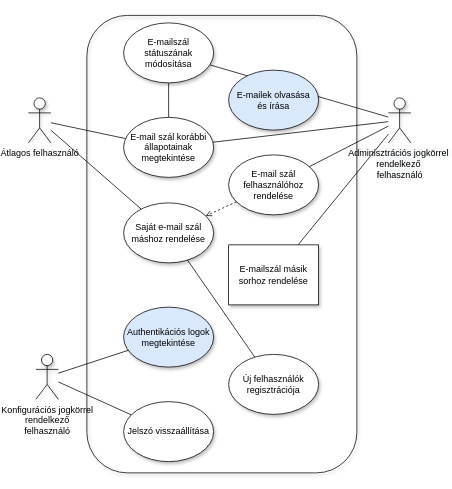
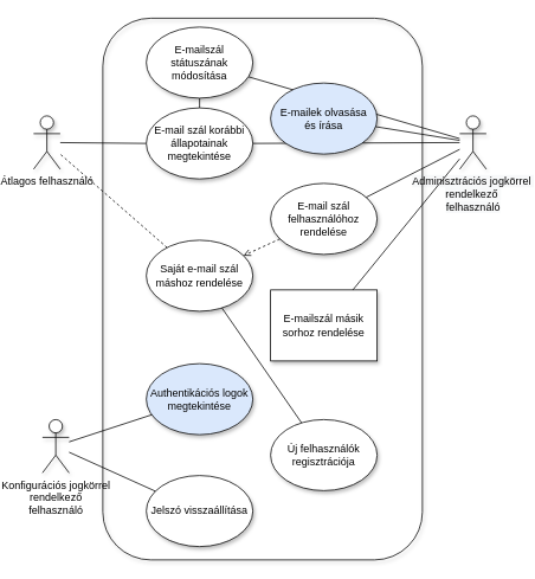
+ <mxCell id="5" style="edgeStyle=none;rounded=0;orthogonalLoop=1;jettySize=auto;html=1;endArrow=none;endFill=0;" parent="1" source="23" target="4" edge="1"><mxGeometry relative="1" as="geometry"><mxPoint x="464" y="167.931" as="targetPoint" /></mxGeometry></mxCell>
- <mxCell id="22" value="E-mail szál korábbi állapotainak megtekintése" style="ellipse;whiteSpace=wrap;html=1;rounded=1;shadow=1;glass=0;sketch=0;" parent="1" vertex="1"><mxGeometry x="147" y="156" width="120" height="80" as="geometry" /></mxCell>
+ <mxCell id="22" value="E-mail szál korábbi állapotainak megtekintése" style="ellipse;whiteSpace=wrap;html=1;rounded=1;shadow=1;glass=0;sketch=0;" parent="1" vertex="1"><mxGeometry x="147" y="121" width="120" height="80" as="geometry" /></mxCell>
- <mxCell id="7" style="edgeStyle=none;rounded=0;orthogonalLoop=1;jettySize=auto;html=1;endArrow=none;endFill=0;" parent="1" source="19" target="14" edge="1"><mxGeometry relative="1" as="geometry" /></mxCell>
+ <mxCell id="7" style="edgeStyle=none;rounded=0;orthogonalLoop=1;jettySize=auto;html=1;endArrow=none;endFill=0;dashed=1;" parent="1" source="19" target="14" edge="1"><mxGeometry relative="1" as="geometry" /></mxCell>
